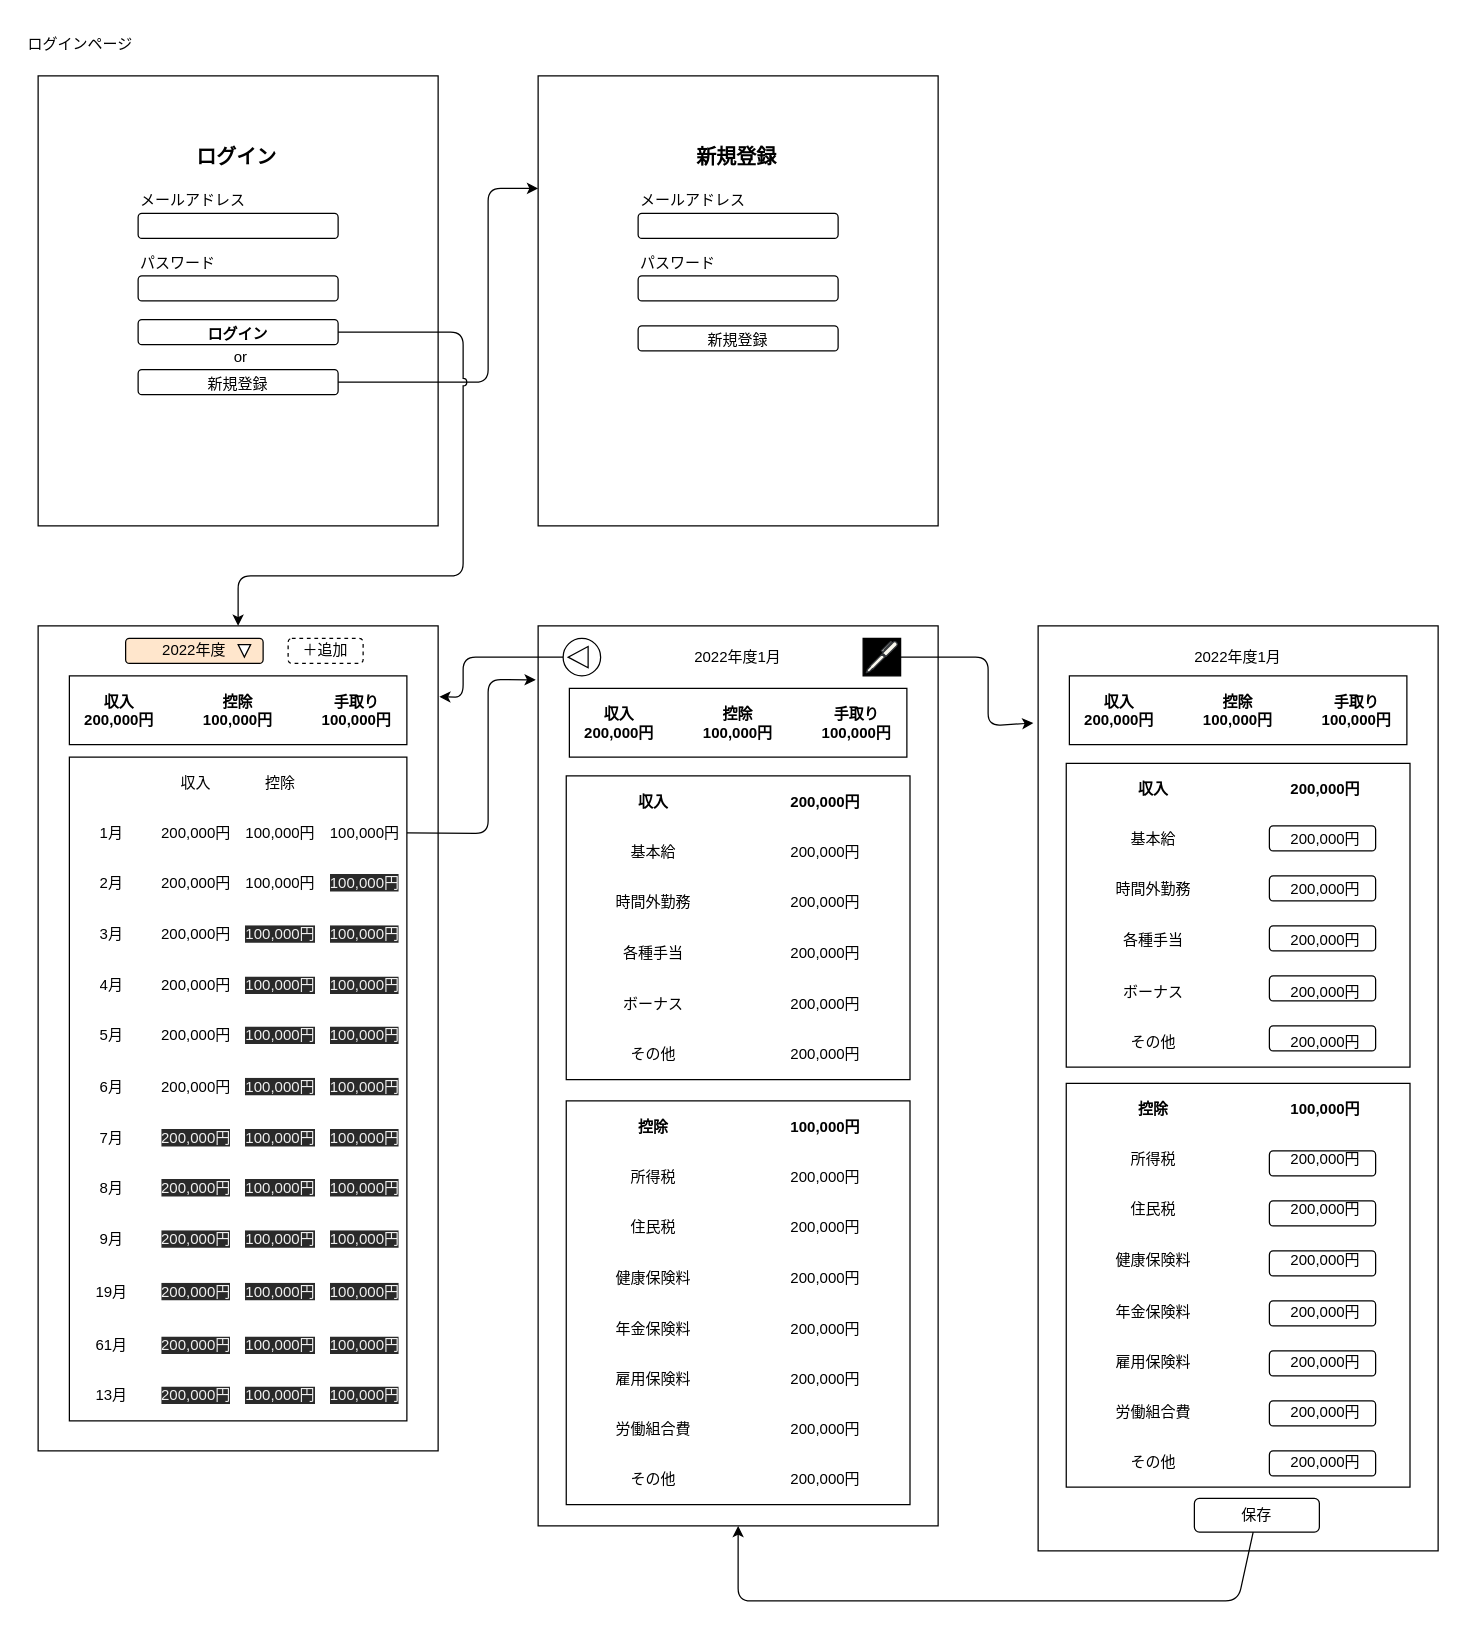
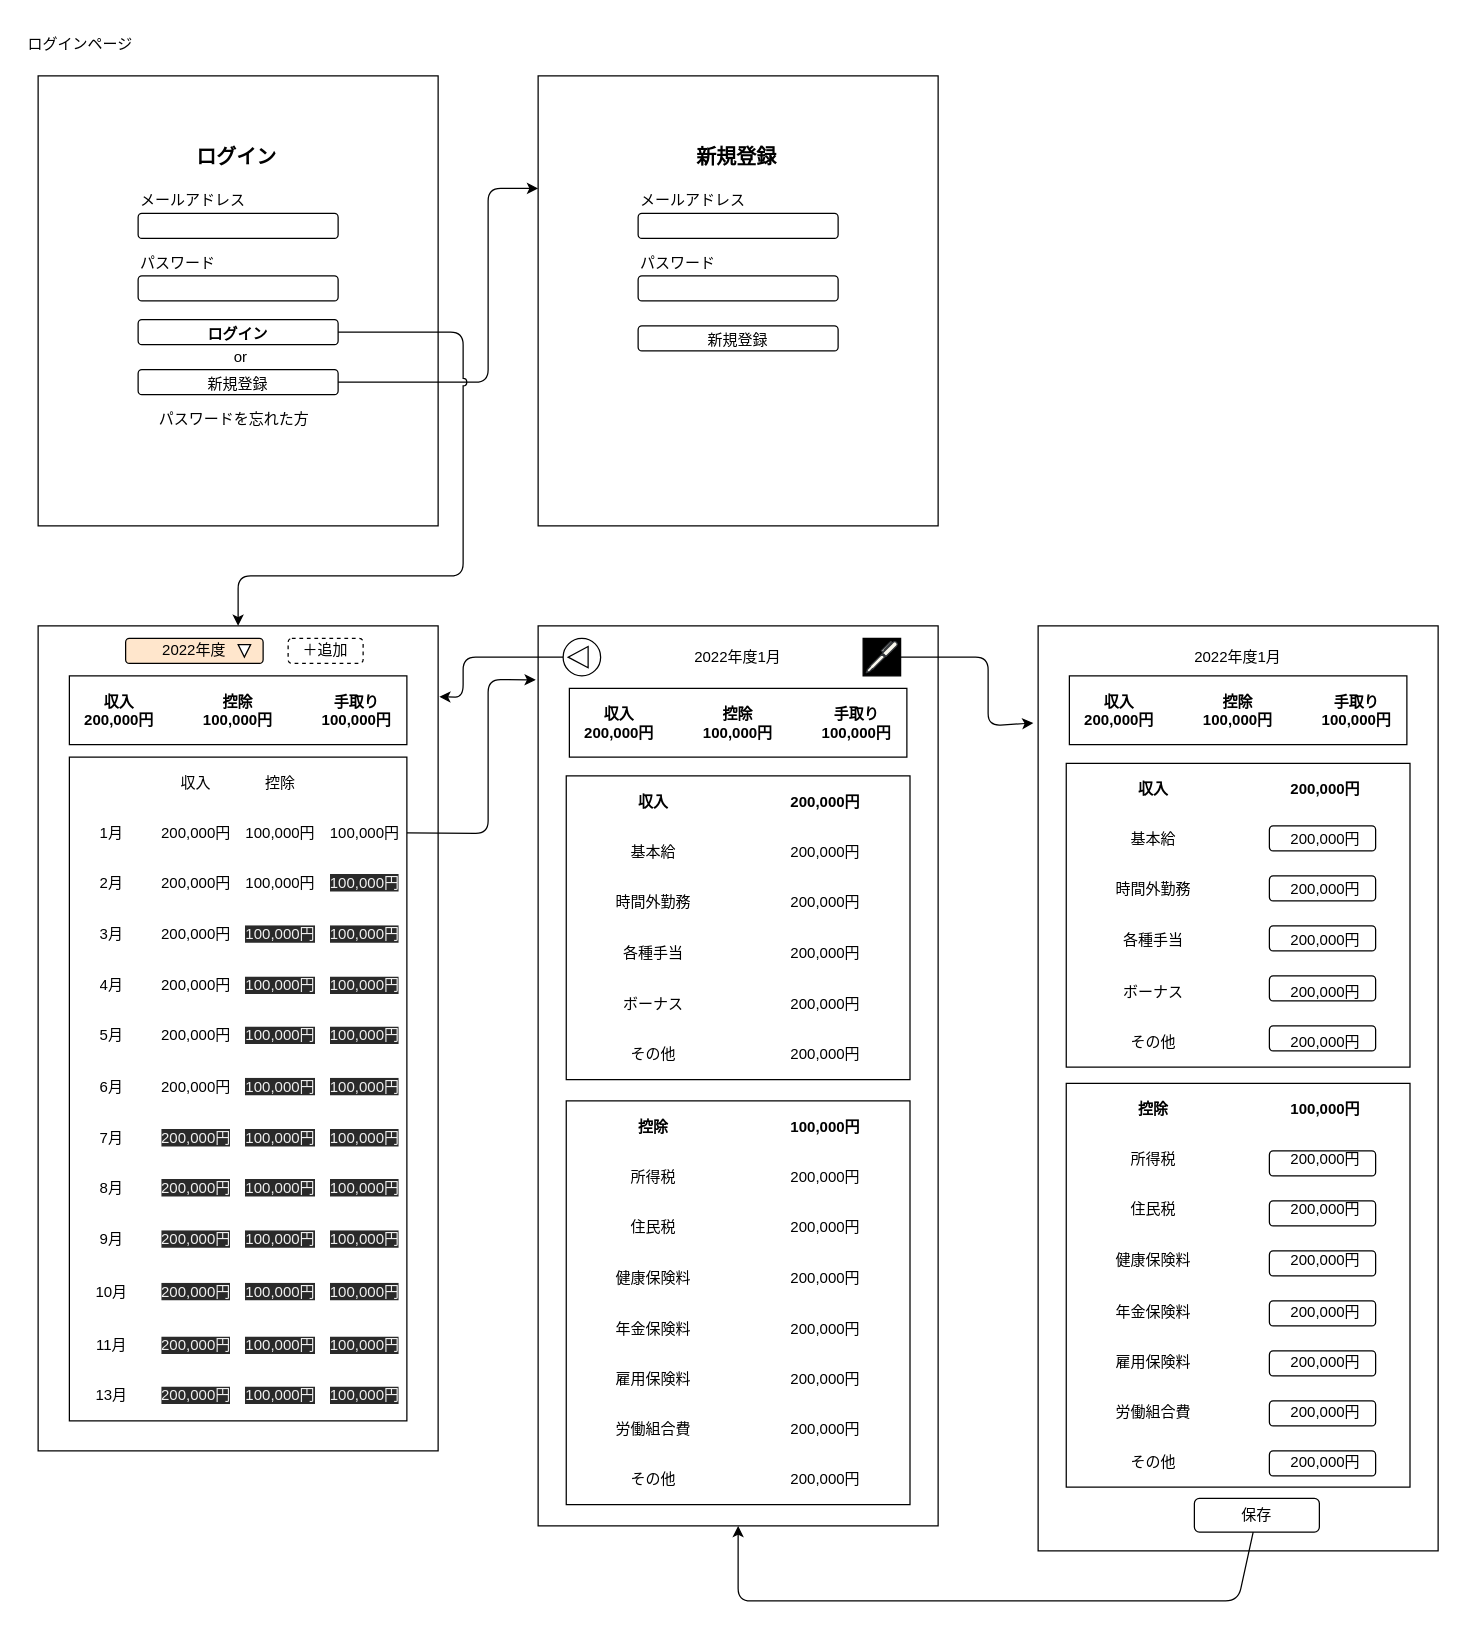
+ <mxCell id="16" value="パスワードを忘れた方" style="text;html=1;strokeColor=none;fillColor=none;align=left;verticalAlign=middle;whiteSpace=wrap;rounded=0;" vertex="1" parent="4"><mxGeometry x="15" y="215" width="130" height="20" as="geometry" /></mxCell>
- <mxCell id="91" value="19月" style="shape=partialRectangle;html=1;whiteSpace=wrap;connectable=0;fillColor=none;top=0;left=0;bottom=0;right=0;overflow=hidden;pointerEvents=1;fontSize=12;" vertex="1" parent="90"><mxGeometry width="68" height="44" as="geometry"><mxRectangle width="68" height="44" as="alternateBounds" /></mxGeometry></mxCell>
+ <mxCell id="91" value="10月" style="shape=partialRectangle;html=1;whiteSpace=wrap;connectable=0;fillColor=none;top=0;left=0;bottom=0;right=0;overflow=hidden;pointerEvents=1;fontSize=12;" vertex="1" parent="90"><mxGeometry width="68" height="44" as="geometry"><mxRectangle width="68" height="44" as="alternateBounds" /></mxGeometry></mxCell>
- <mxCell id="96" value="61月" style="shape=partialRectangle;html=1;whiteSpace=wrap;connectable=0;fillColor=none;top=0;left=0;bottom=0;right=0;overflow=hidden;pointerEvents=1;fontSize=12;" vertex="1" parent="95"><mxGeometry width="68" height="41" as="geometry"><mxRectangle width="68" height="41" as="alternateBounds" /></mxGeometry></mxCell>
+ <mxCell id="96" value="11月" style="shape=partialRectangle;html=1;whiteSpace=wrap;connectable=0;fillColor=none;top=0;left=0;bottom=0;right=0;overflow=hidden;pointerEvents=1;fontSize=12;" vertex="1" parent="95"><mxGeometry width="68" height="41" as="geometry"><mxRectangle width="68" height="41" as="alternateBounds" /></mxGeometry></mxCell>
